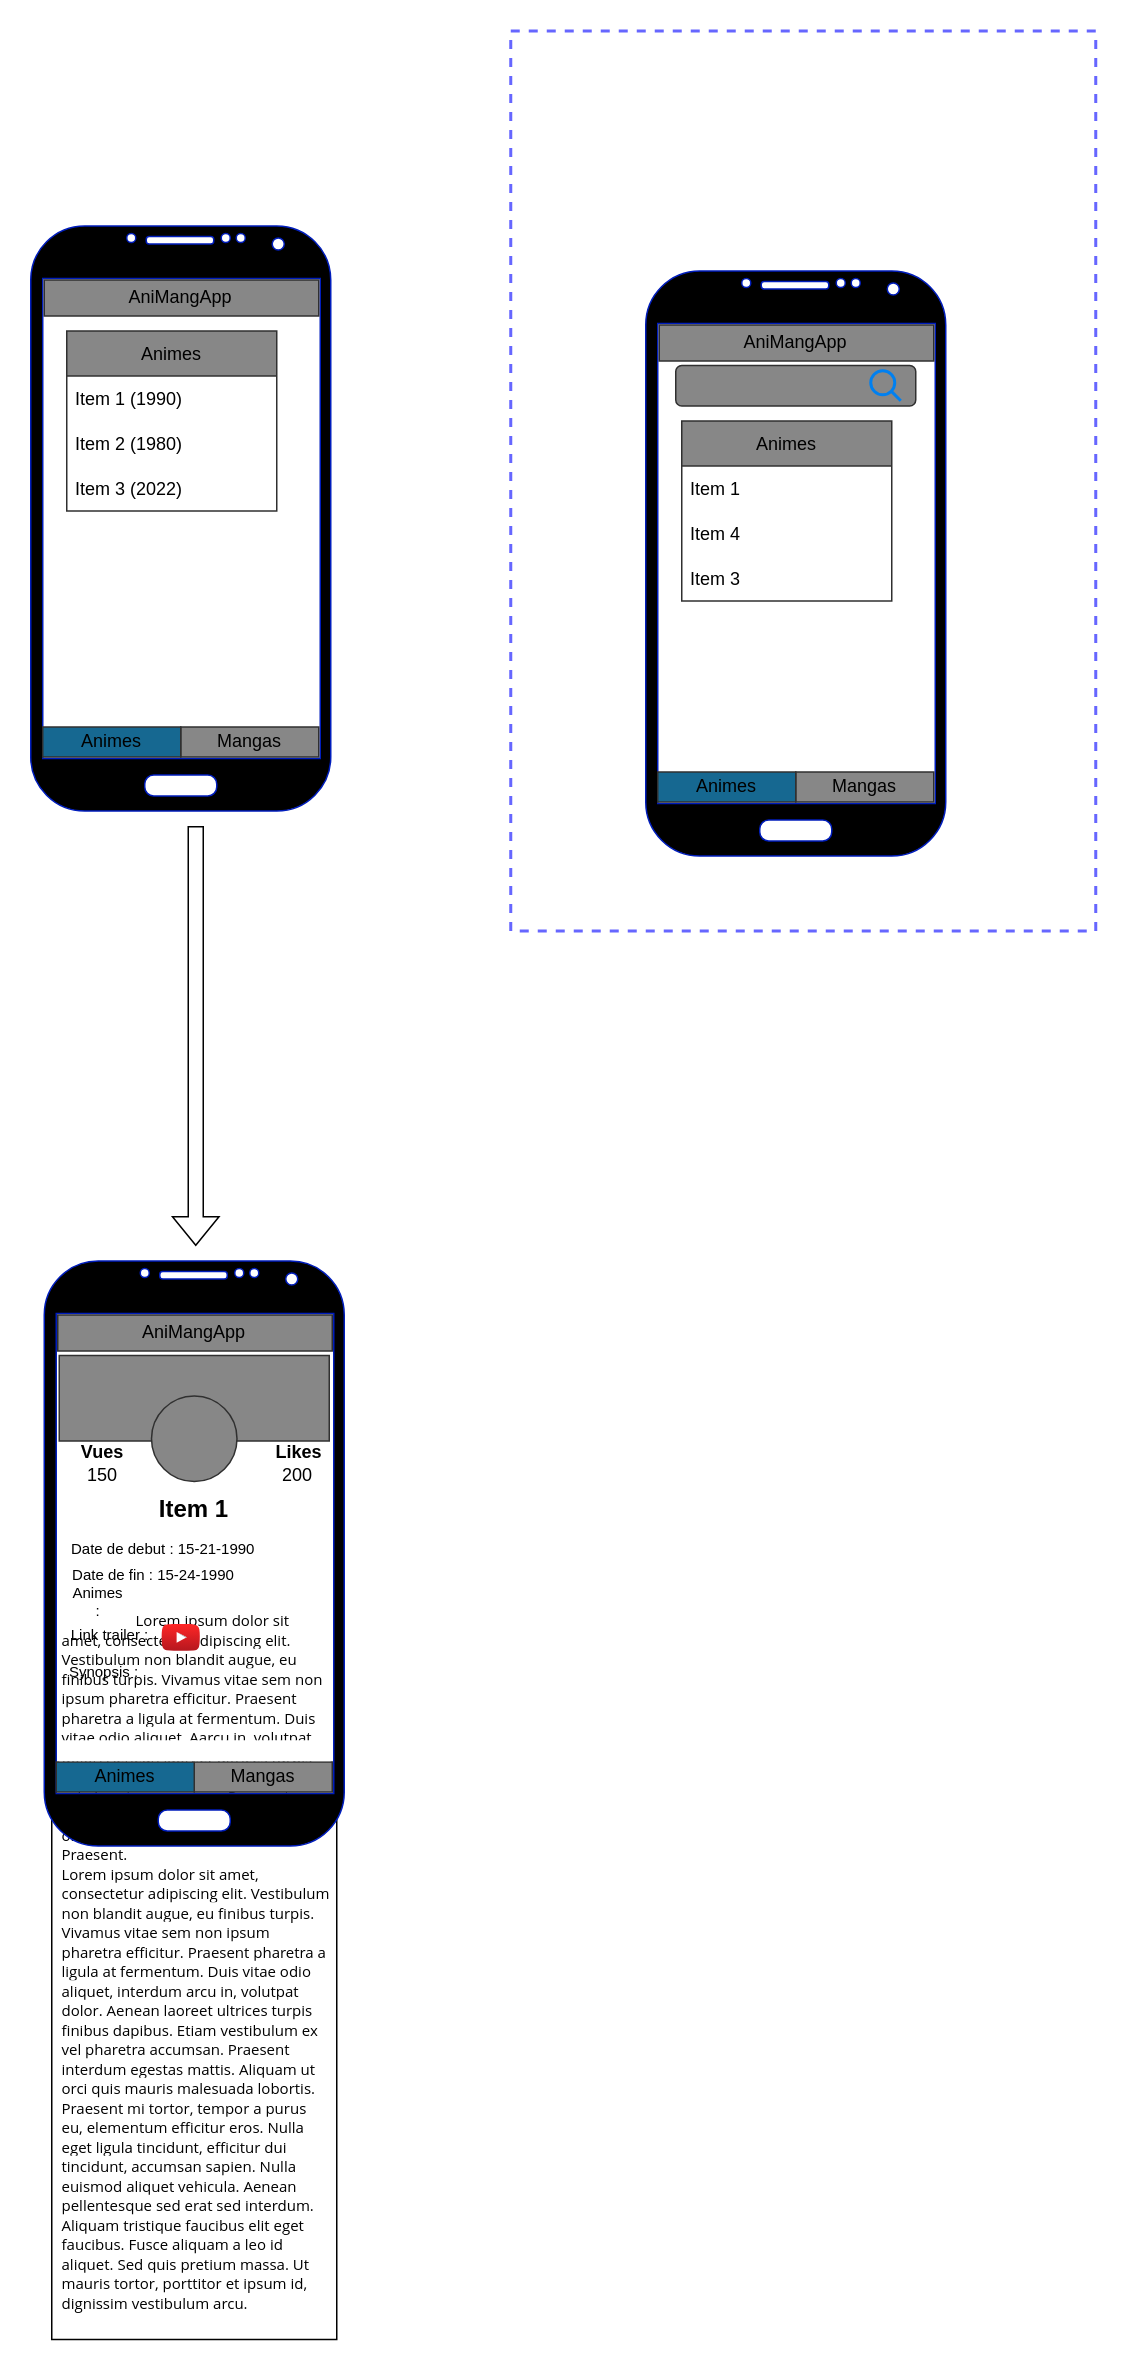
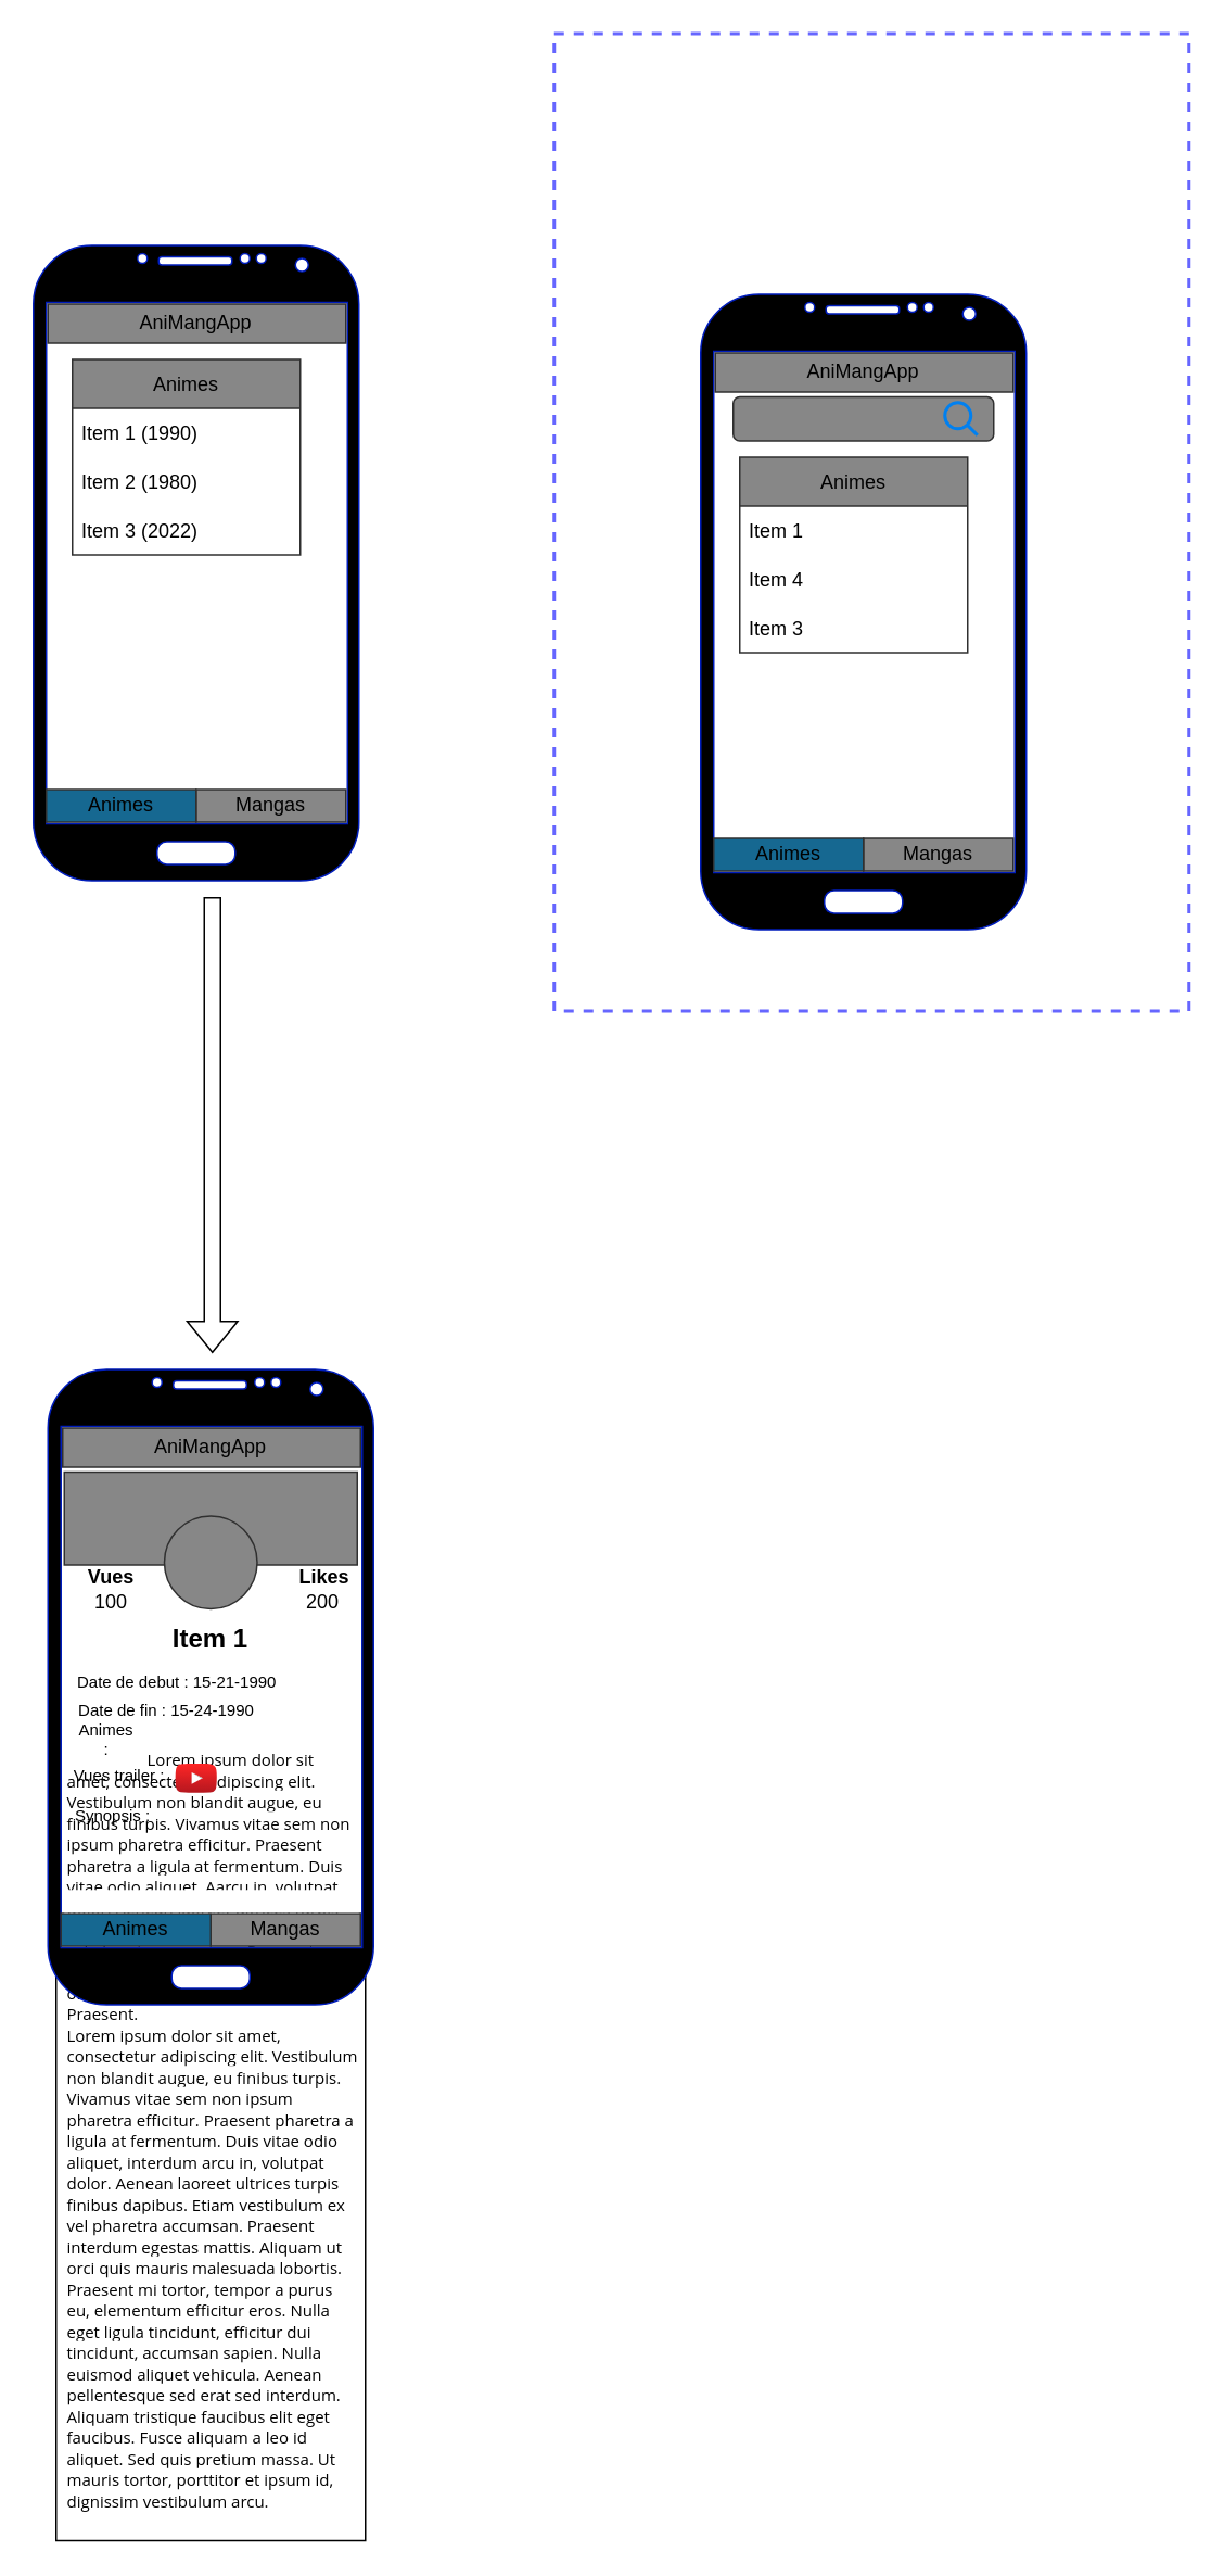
- <mxCell id="24" value="150" style="text;html=1;strokeColor=none;fillColor=none;align=center;verticalAlign=middle;whiteSpace=wrap;rounded=0;" parent="13" vertex="1"><mxGeometry x="8.5" y="128" width="60" height="30" as="geometry" /></mxCell>
+ <mxCell id="24" value="100" style="text;html=1;strokeColor=none;fillColor=none;align=center;verticalAlign=middle;whiteSpace=wrap;rounded=0;" parent="13" vertex="1"><mxGeometry x="8.5" y="128" width="60" height="30" as="geometry" /></mxCell>
- <mxCell id="29" value="Link trailer :" style="text;html=1;strokeColor=none;fillColor=none;align=center;verticalAlign=middle;whiteSpace=wrap;rounded=0;fontSize=10;" parent="13" vertex="1"><mxGeometry x="13.5" y="242" width="60" height="14" as="geometry" /></mxCell>
+ <mxCell id="29" value="Vues trailer :" style="text;html=1;strokeColor=none;fillColor=none;align=center;verticalAlign=middle;whiteSpace=wrap;rounded=0;fontSize=10;" parent="13" vertex="1"><mxGeometry x="13.5" y="242" width="60" height="14" as="geometry" /></mxCell>
